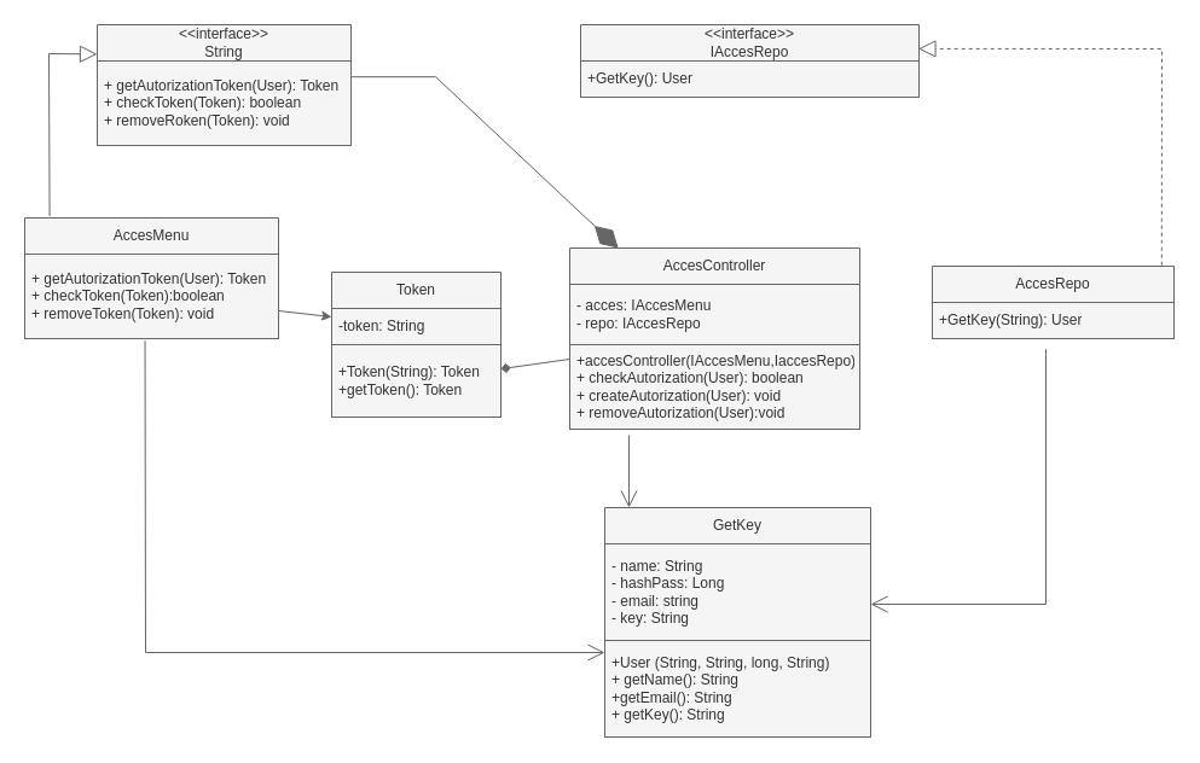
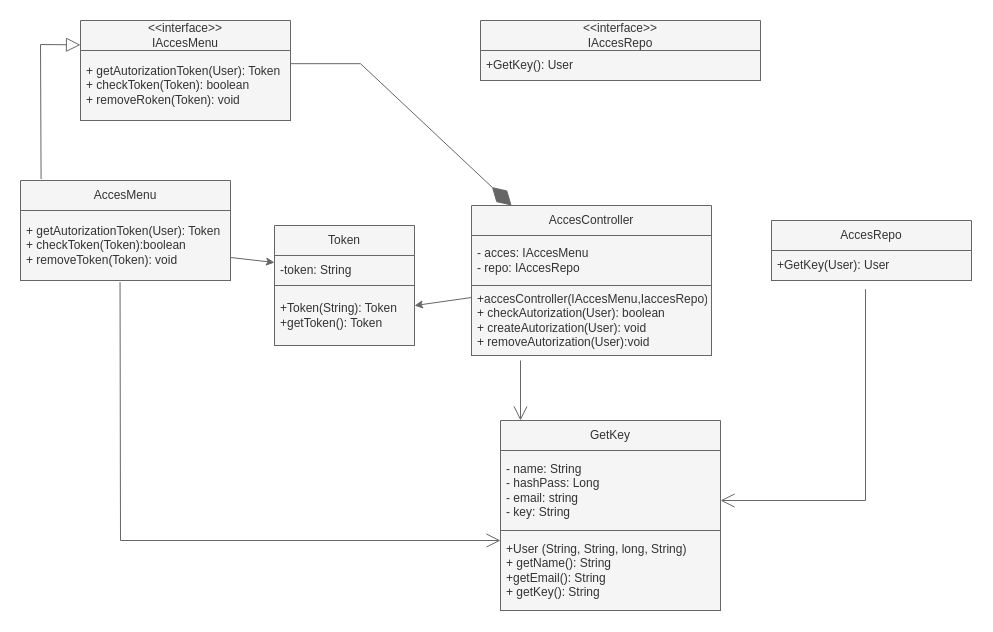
- <mxCell id="2" value="&amp;lt;&amp;lt;interface&amp;gt;&amp;gt;&lt;br&gt;String" style="swimlane;fontStyle=0;childLayout=stackLayout;horizontal=1;startSize=30;horizontalStack=0;resizeParent=1;resizeParentMax=0;resizeLast=0;collapsible=1;marginBottom=0;whiteSpace=wrap;html=1;fillColor=#f5f5f5;strokeColor=#666666;fontColor=#333333;" parent="1" vertex="1"><mxGeometry x="80" y="20" width="210" height="100" as="geometry"><mxRectangle x="80" y="40" width="110" height="40" as="alternateBounds" /></mxGeometry></mxCell>
+ <mxCell id="2" value="&amp;lt;&amp;lt;interface&amp;gt;&amp;gt;&lt;br&gt;IAccesMenu" style="swimlane;fontStyle=0;childLayout=stackLayout;horizontal=1;startSize=30;horizontalStack=0;resizeParent=1;resizeParentMax=0;resizeLast=0;collapsible=1;marginBottom=0;whiteSpace=wrap;html=1;fillColor=#f5f5f5;strokeColor=#666666;fontColor=#333333;" parent="1" vertex="1"><mxGeometry x="80" y="20" width="210" height="100" as="geometry"><mxRectangle x="80" y="40" width="110" height="40" as="alternateBounds" /></mxGeometry></mxCell>
- <mxCell id="25" value="" style="endArrow=block;dashed=1;endFill=0;endSize=12;html=1;rounded=0;exitX=0.949;exitY=-0.013;exitDx=0;exitDy=0;exitPerimeter=0;entryX=0.998;entryY=0.332;entryDx=0;entryDy=0;entryPerimeter=0;fillColor=#f5f5f5;strokeColor=#666666;" parent="1" source="12" target="6" edge="1"><mxGeometry width="160" relative="1" as="geometry"><mxPoint x="650" y="140" as="sourcePoint" /><mxPoint x="810" y="140" as="targetPoint" /><Array as="points"><mxPoint x="961" y="40" /></Array></mxGeometry></mxCell>
- <mxCell id="13" value="+GetKey(String): User" style="text;strokeColor=#666666;fillColor=#f5f5f5;align=left;verticalAlign=middle;spacingLeft=4;spacingRight=4;overflow=hidden;points=[[0,0.5],[1,0.5]];portConstraint=eastwest;rotatable=0;whiteSpace=wrap;html=1;fontColor=#333333;" parent="12" vertex="1"><mxGeometry y="30" width="200" height="30" as="geometry" /></mxCell>
+ <mxCell id="13" value="+GetKey(User): User" style="text;strokeColor=#666666;fillColor=#f5f5f5;align=left;verticalAlign=middle;spacingLeft=4;spacingRight=4;overflow=hidden;points=[[0,0.5],[1,0.5]];portConstraint=eastwest;rotatable=0;whiteSpace=wrap;html=1;fontColor=#333333;" parent="12" vertex="1"><mxGeometry y="30" width="200" height="30" as="geometry" /></mxCell>
- <mxCell id="8" value="" style="edgeStyle=none;html=1;fillColor=#f5f5f5;strokeColor=#666666;endArrow=diamond;" edge="1" parent="1" source="9" target="16"><mxGeometry relative="1" as="geometry" /></mxCell>
+ <mxCell id="8" value="" style="edgeStyle=none;html=1;fillColor=#f5f5f5;strokeColor=#666666;" edge="1" parent="1" source="9" target="16"><mxGeometry relative="1" as="geometry" /></mxCell>
